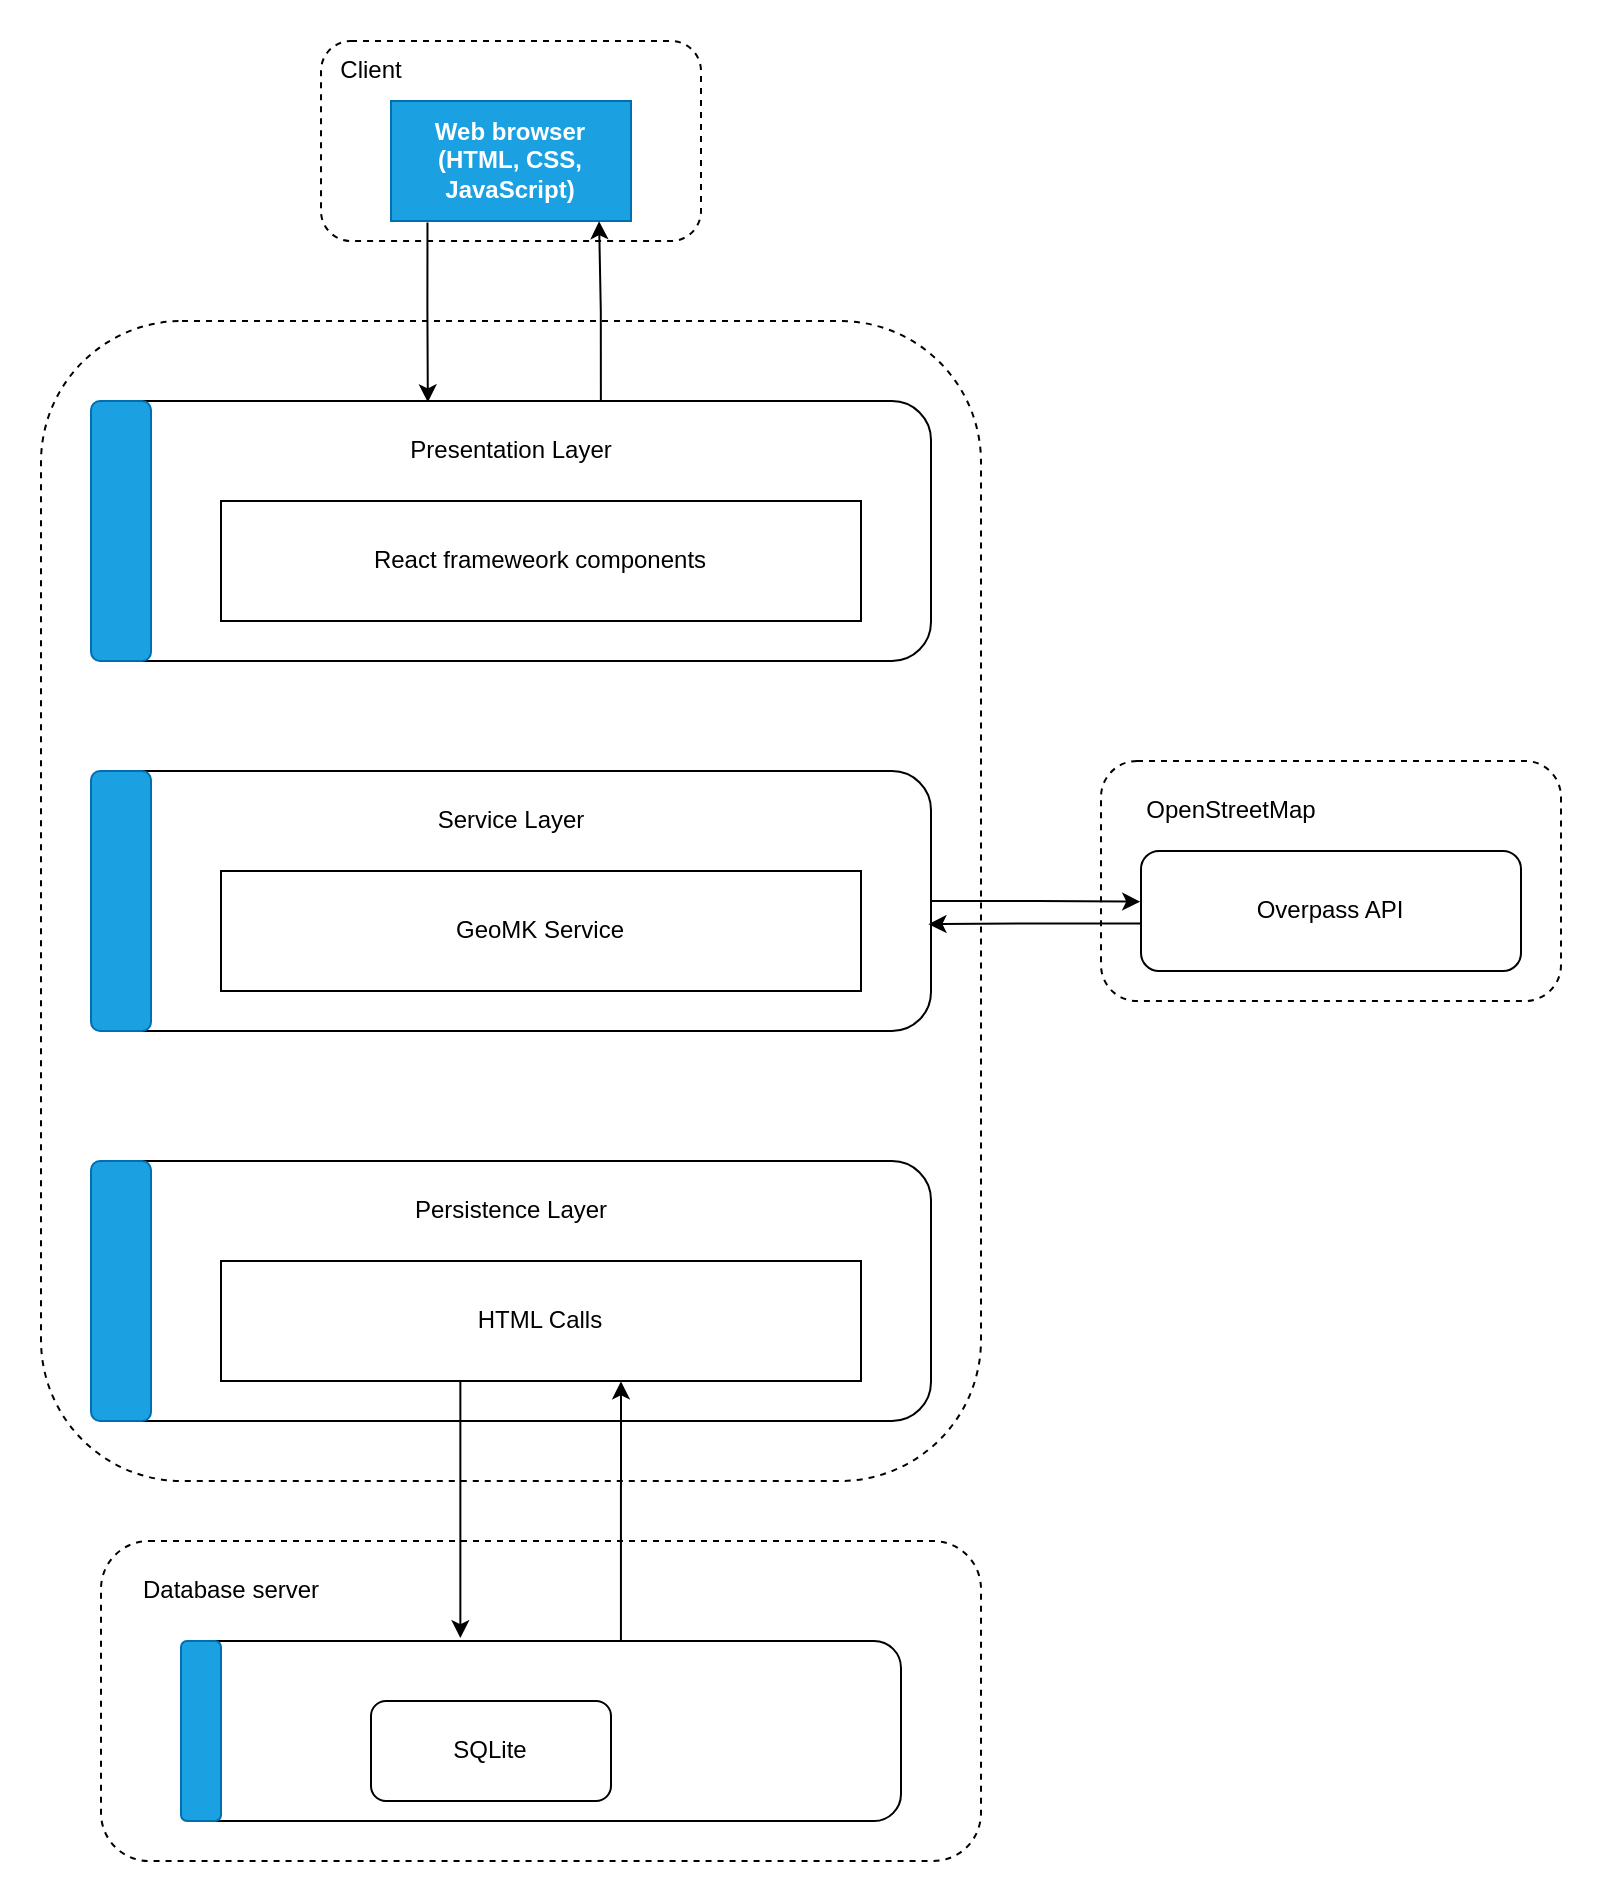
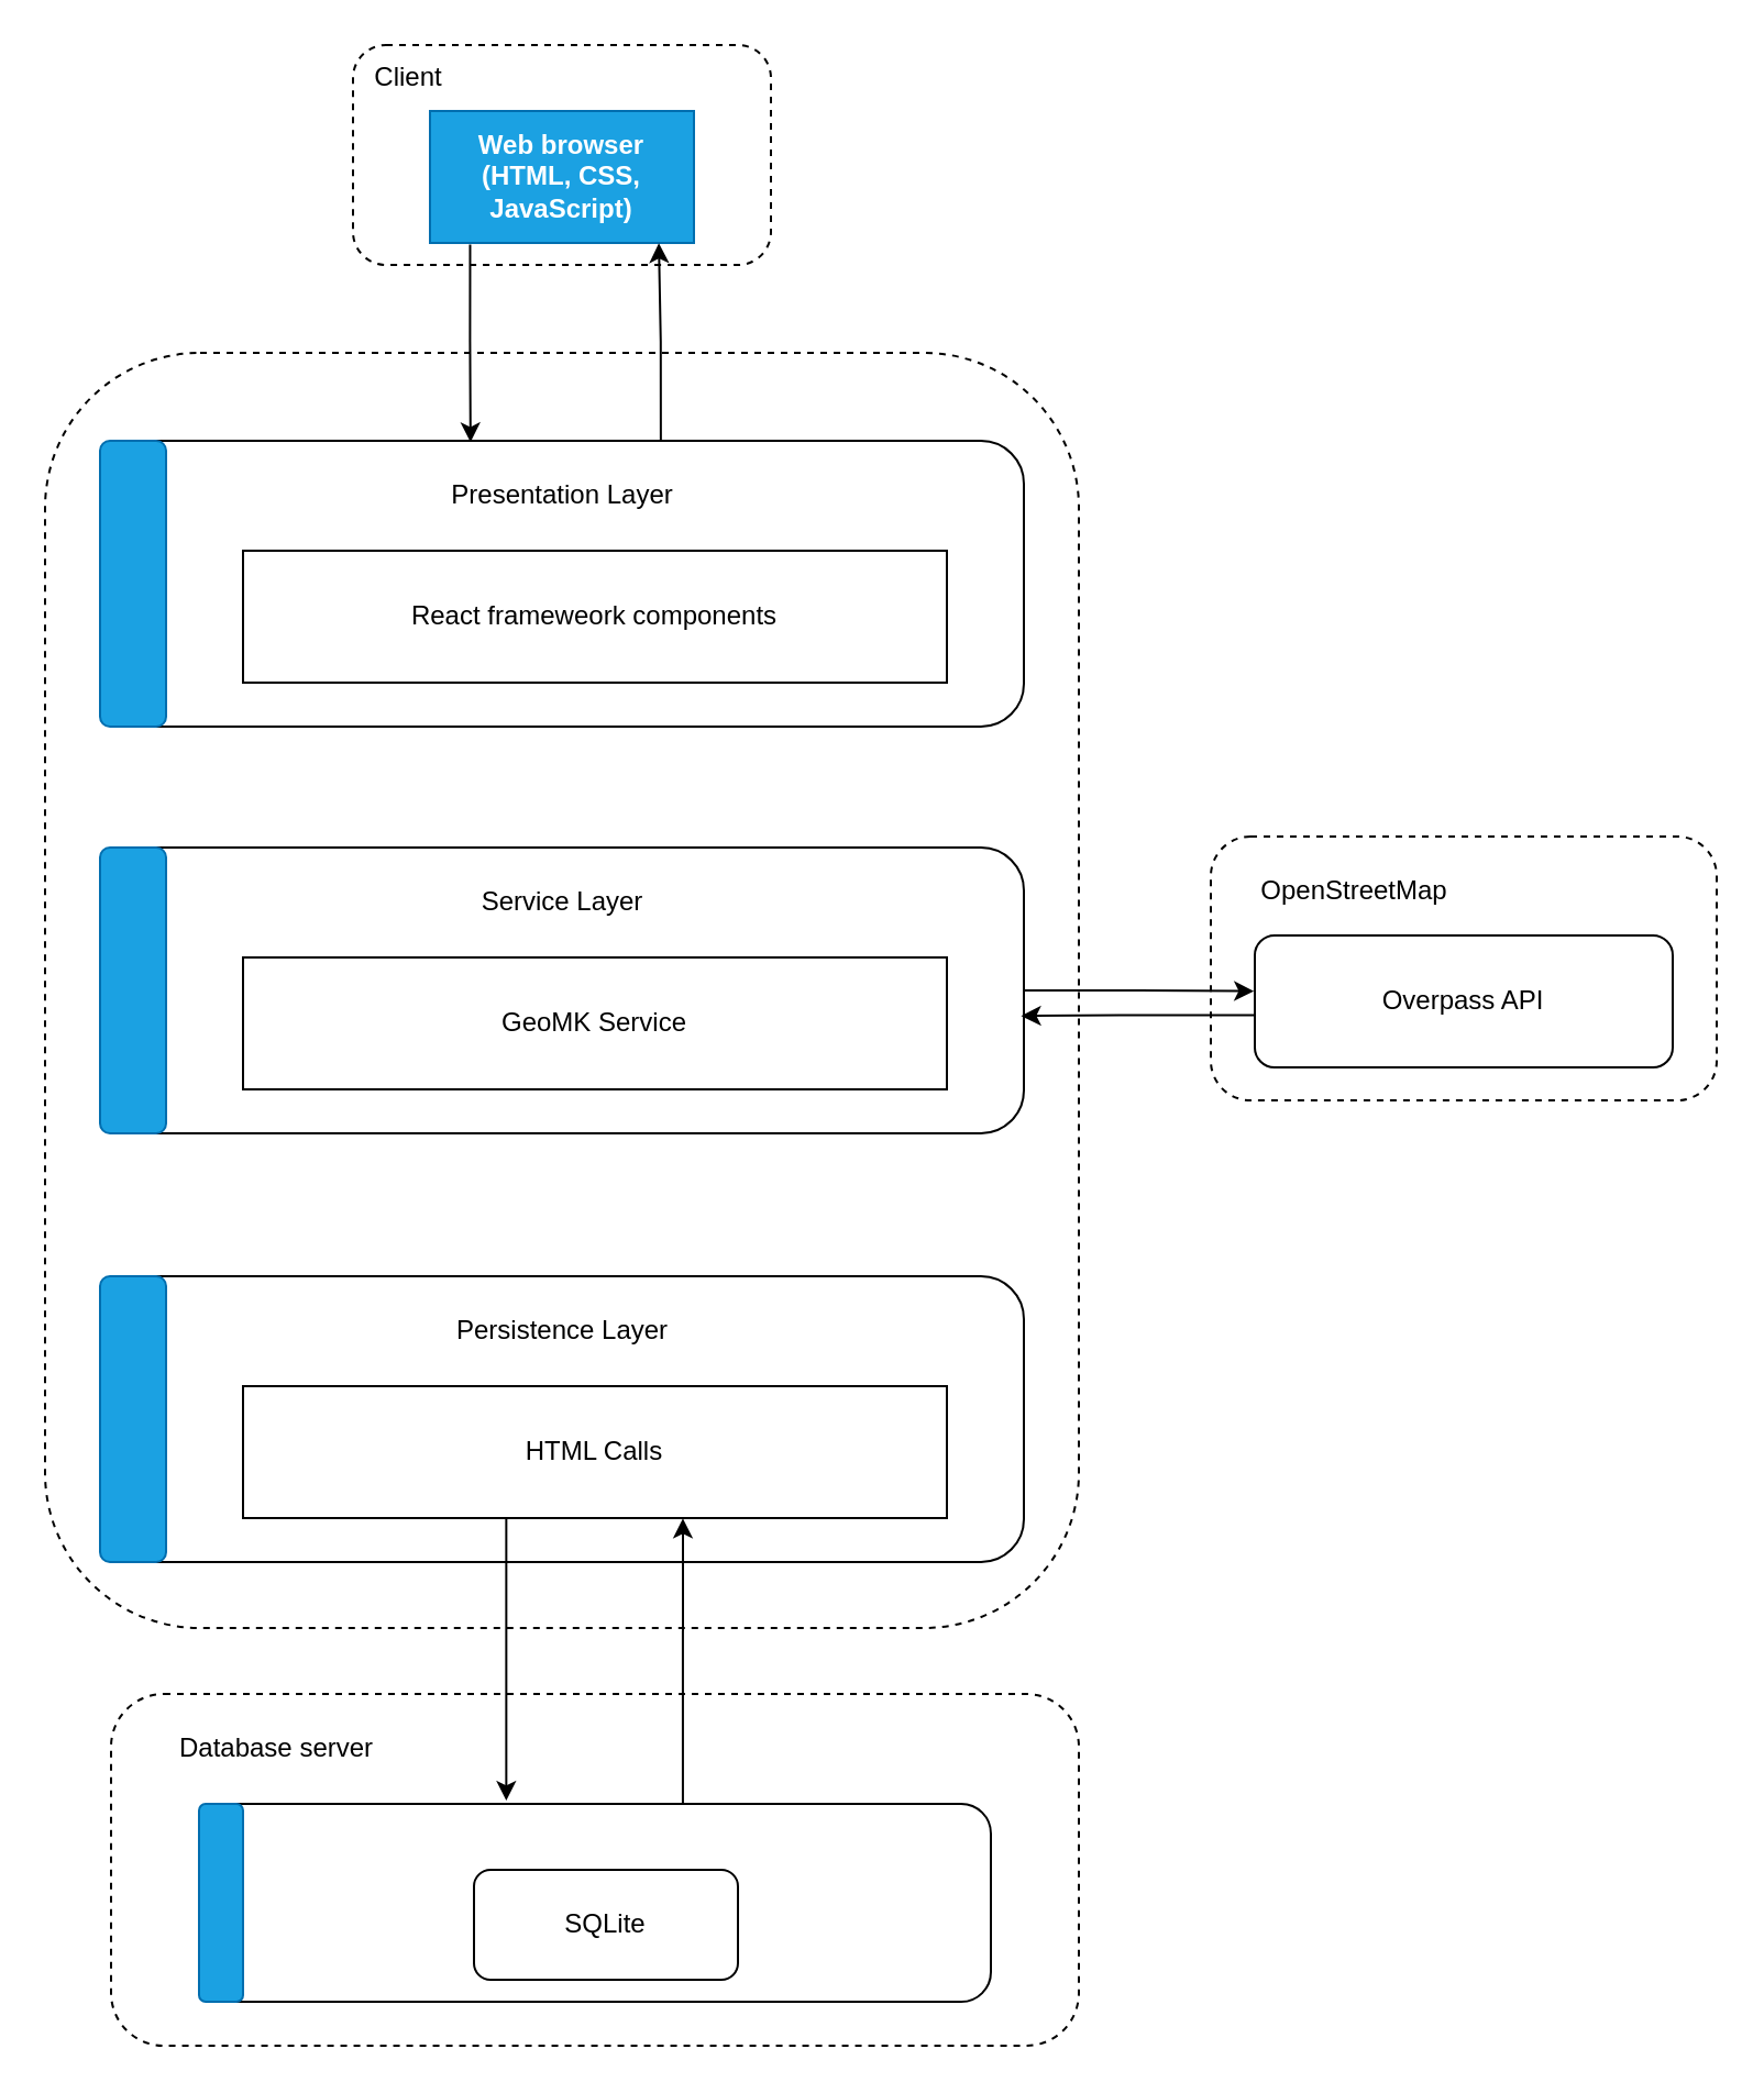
- <mxCell id="22" value="Database server" style="text;html=1;align=center;verticalAlign=middle;resizable=0;points=[];autosize=1;strokeColor=none;fillColor=none;" parent="1" vertex="1"><mxGeometry x="60" y="780" width="110" height="30" as="geometry" /></mxCell>
+ <mxCell id="22" value="Database server" style="text;html=1;align=center;verticalAlign=middle;resizable=0;points=[];autosize=1;strokeColor=none;fillColor=none;" parent="1" vertex="1"><mxGeometry x="70" y="780" width="110" height="30" as="geometry" /></mxCell>
- <mxCell id="26" value="SQLite" style="rounded=1;whiteSpace=wrap;html=1;" parent="1" vertex="1"><mxGeometry x="185" y="850" width="120" height="50" as="geometry" /></mxCell>
+ <mxCell id="26" value="SQLite" style="rounded=1;whiteSpace=wrap;html=1;" parent="1" vertex="1"><mxGeometry x="215" y="850" width="120" height="50" as="geometry" /></mxCell>
